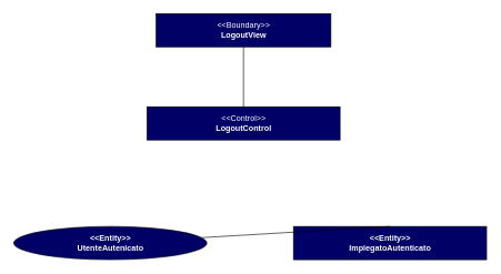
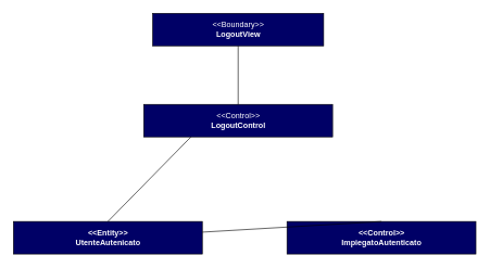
+ <mxCell id="7" value="" style="endArrow=none;html=1;exitX=0.5;exitY=0;exitDx=0;exitDy=0;entryX=0.25;entryY=1;entryDx=0;entryDy=0;" edge="1" parent="1" source="5" target="3"><mxGeometry width="50" height="50" relative="1" as="geometry"><mxPoint x="360" y="250" as="sourcePoint" /><mxPoint x="410" y="200" as="targetPoint" /></mxGeometry></mxCell>
- <mxCell id="5" value="&lt;b&gt;&lt;font color=&quot;#ffffff&quot;&gt;&amp;lt;&amp;lt;Entity&amp;gt;&amp;gt;&lt;br&gt;UtenteAutenicato&lt;/font&gt;&lt;br&gt;&lt;/b&gt;" style="ellipse;html=1;fillColor=#000066;" vertex="1" parent="1"><mxGeometry x="20" y="340" width="290" height="50" as="geometry" /></mxCell>
+ <mxCell id="5" value="&lt;b&gt;&lt;font color=&quot;#ffffff&quot;&gt;&amp;lt;&amp;lt;Entity&amp;gt;&amp;gt;&lt;br&gt;UtenteAutenicato&lt;/font&gt;&lt;br&gt;&lt;/b&gt;" style="html=1;fillColor=#000066;" vertex="1" parent="1"><mxGeometry x="20" y="340" width="290" height="50" as="geometry" /></mxCell>
- <mxCell id="6" value="&lt;b&gt;&lt;font color=&quot;#ffffff&quot;&gt;&amp;lt;&amp;lt;Entity&amp;gt;&amp;gt;&lt;br&gt;ImpiegatoAutenticato&lt;/font&gt;&lt;br&gt;&lt;/b&gt;" style="html=1;fillColor=#000066;" vertex="1" parent="1"><mxGeometry x="440" y="340" width="290" height="50" as="geometry" /></mxCell>
+ <mxCell id="6" value="&lt;b&gt;&lt;font color=&quot;#ffffff&quot;&gt;&amp;lt;&amp;lt;Control&amp;gt;&amp;gt;&lt;br&gt;ImpiegatoAutenticato&lt;/font&gt;&lt;br&gt;&lt;/b&gt;" style="html=1;fillColor=#000066;" vertex="1" parent="1"><mxGeometry x="440" y="340" width="290" height="50" as="geometry" /></mxCell>
